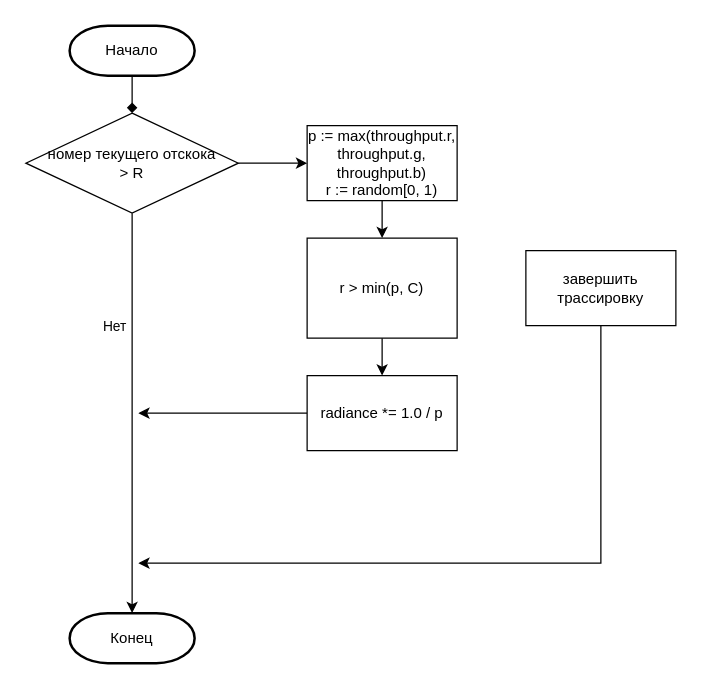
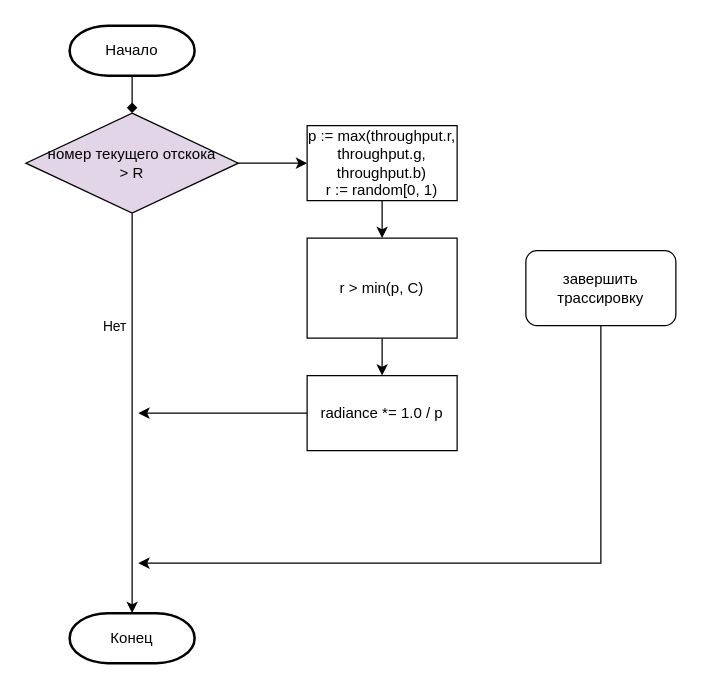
- <mxCell id="7" value="номер текущего отскока &lt;br&gt;&amp;gt; R" style="rhombus;whiteSpace=wrap;html=1;" vertex="1" parent="1"><mxGeometry x="20" y="90" width="170" height="80" as="geometry" /></mxCell>
+ <mxCell id="7" value="номер текущего отскока &lt;br&gt;&amp;gt; R" style="rhombus;whiteSpace=wrap;html=1;fillColor=#e1d5e7;" vertex="1" parent="1"><mxGeometry x="20" y="90" width="170" height="80" as="geometry" /></mxCell>
- <mxCell id="14" value="завершить трассировку" style="rounded=0;whiteSpace=wrap;html=1;" vertex="1" parent="1"><mxGeometry x="420" y="200" width="120" height="60" as="geometry" /></mxCell>
+ <mxCell id="14" value="завершить трассировку" style="whiteSpace=wrap;html=1;rounded=1;" vertex="1" parent="1"><mxGeometry x="420" y="200" width="120" height="60" as="geometry" /></mxCell>
